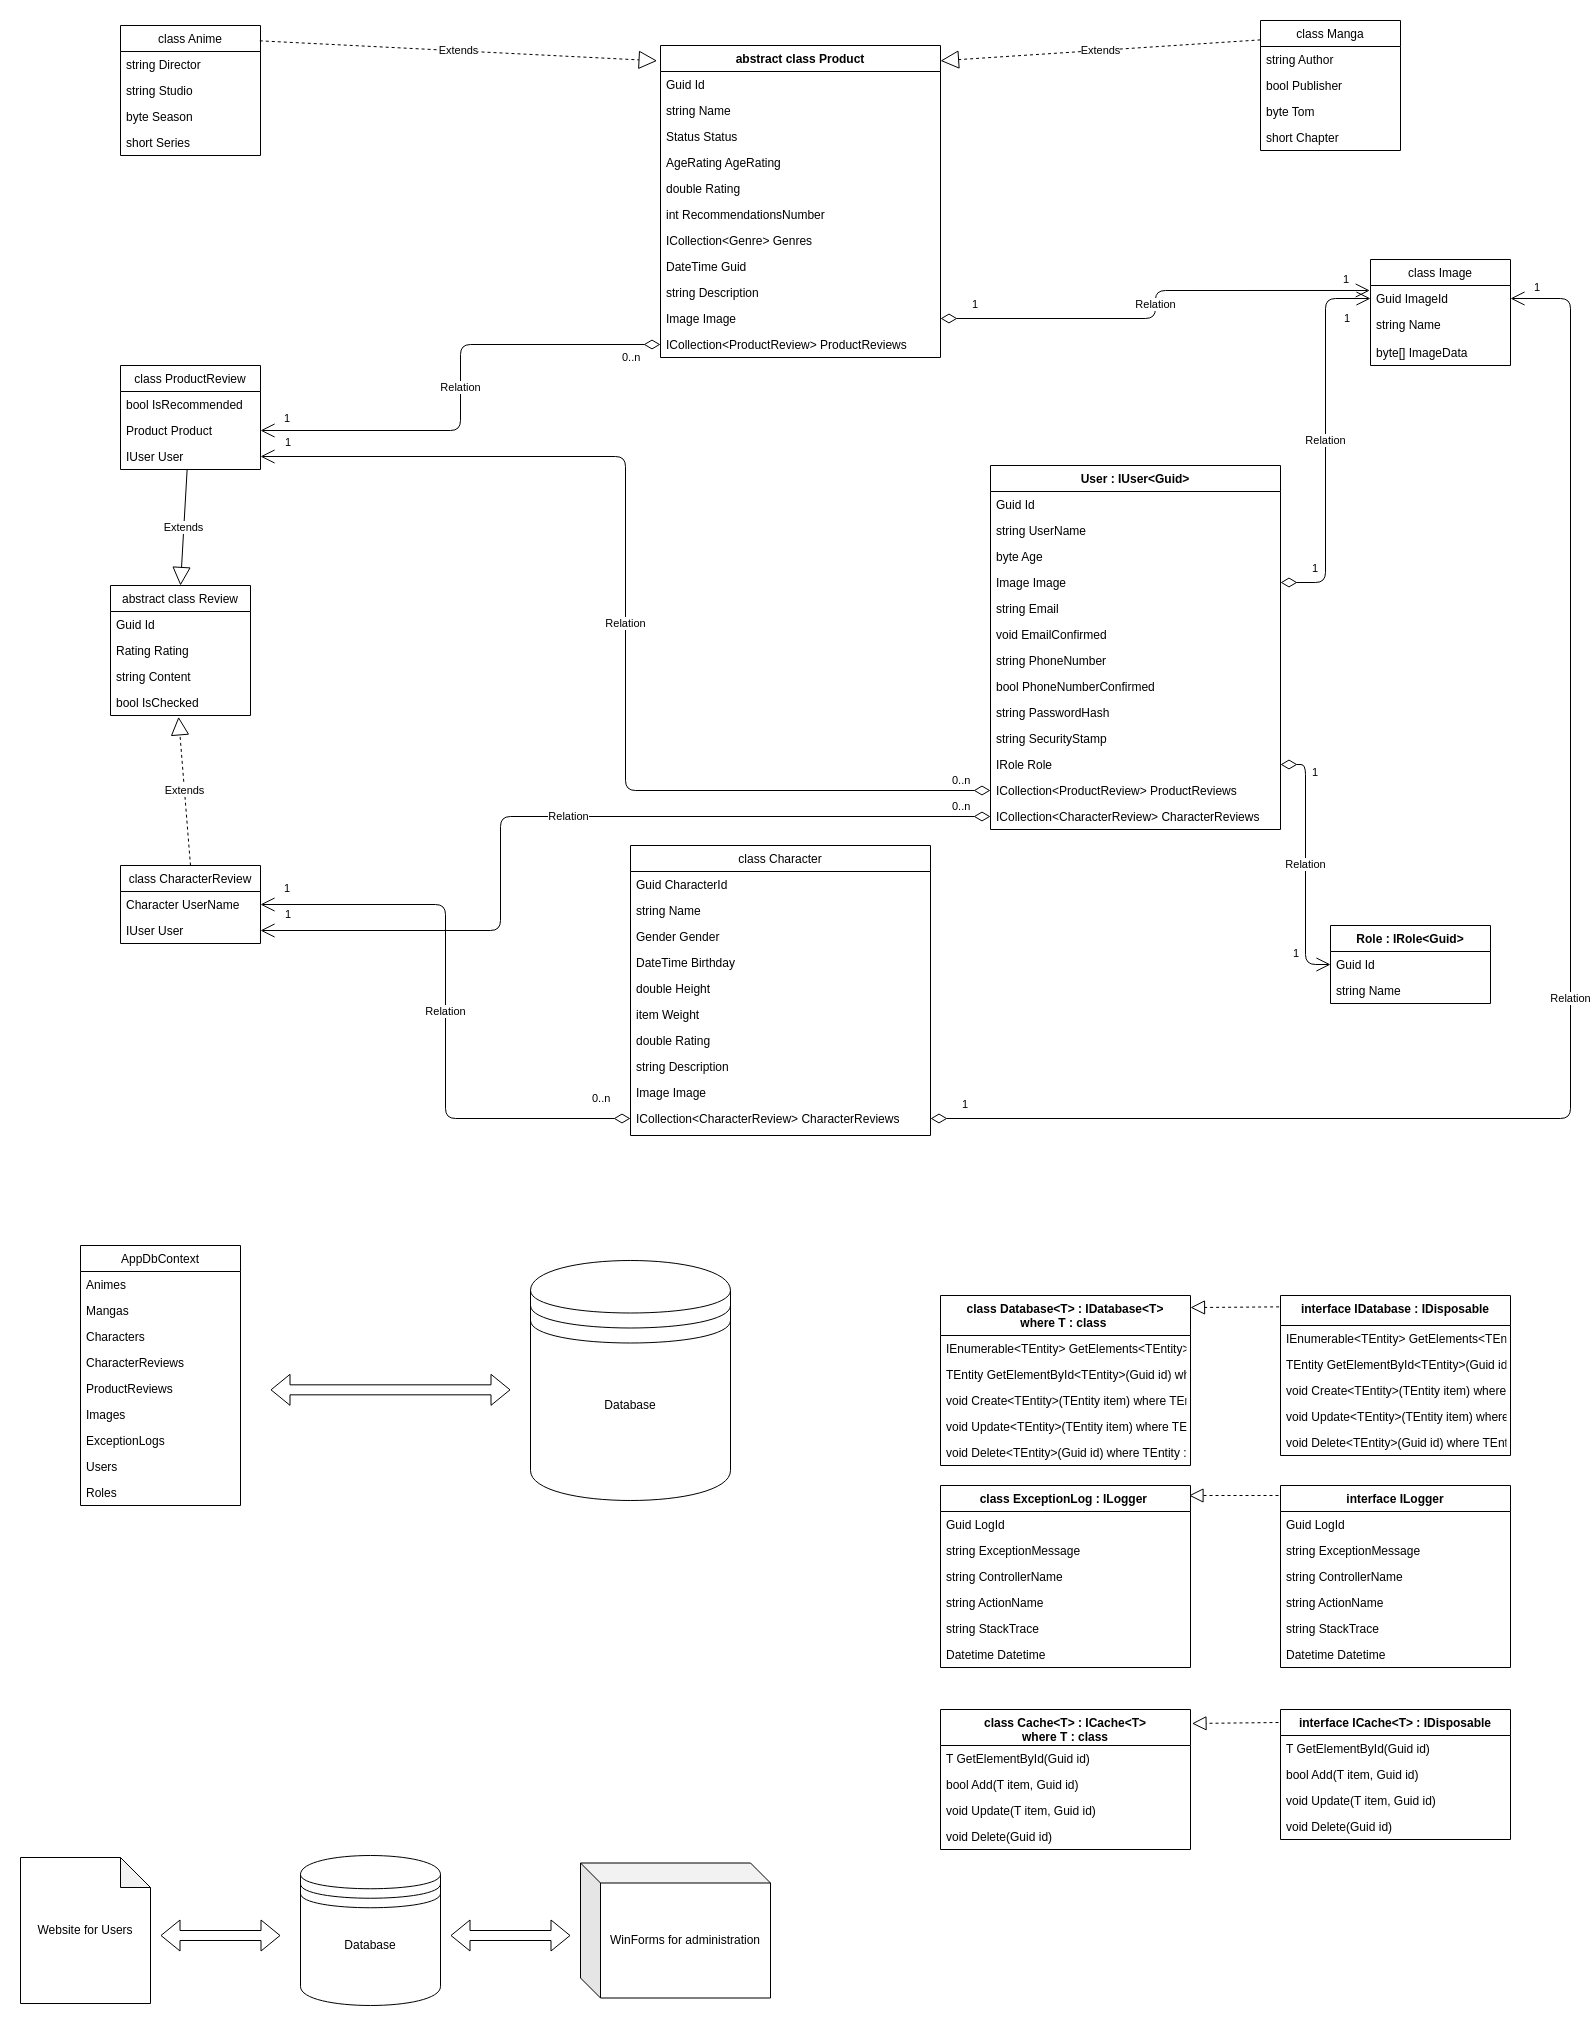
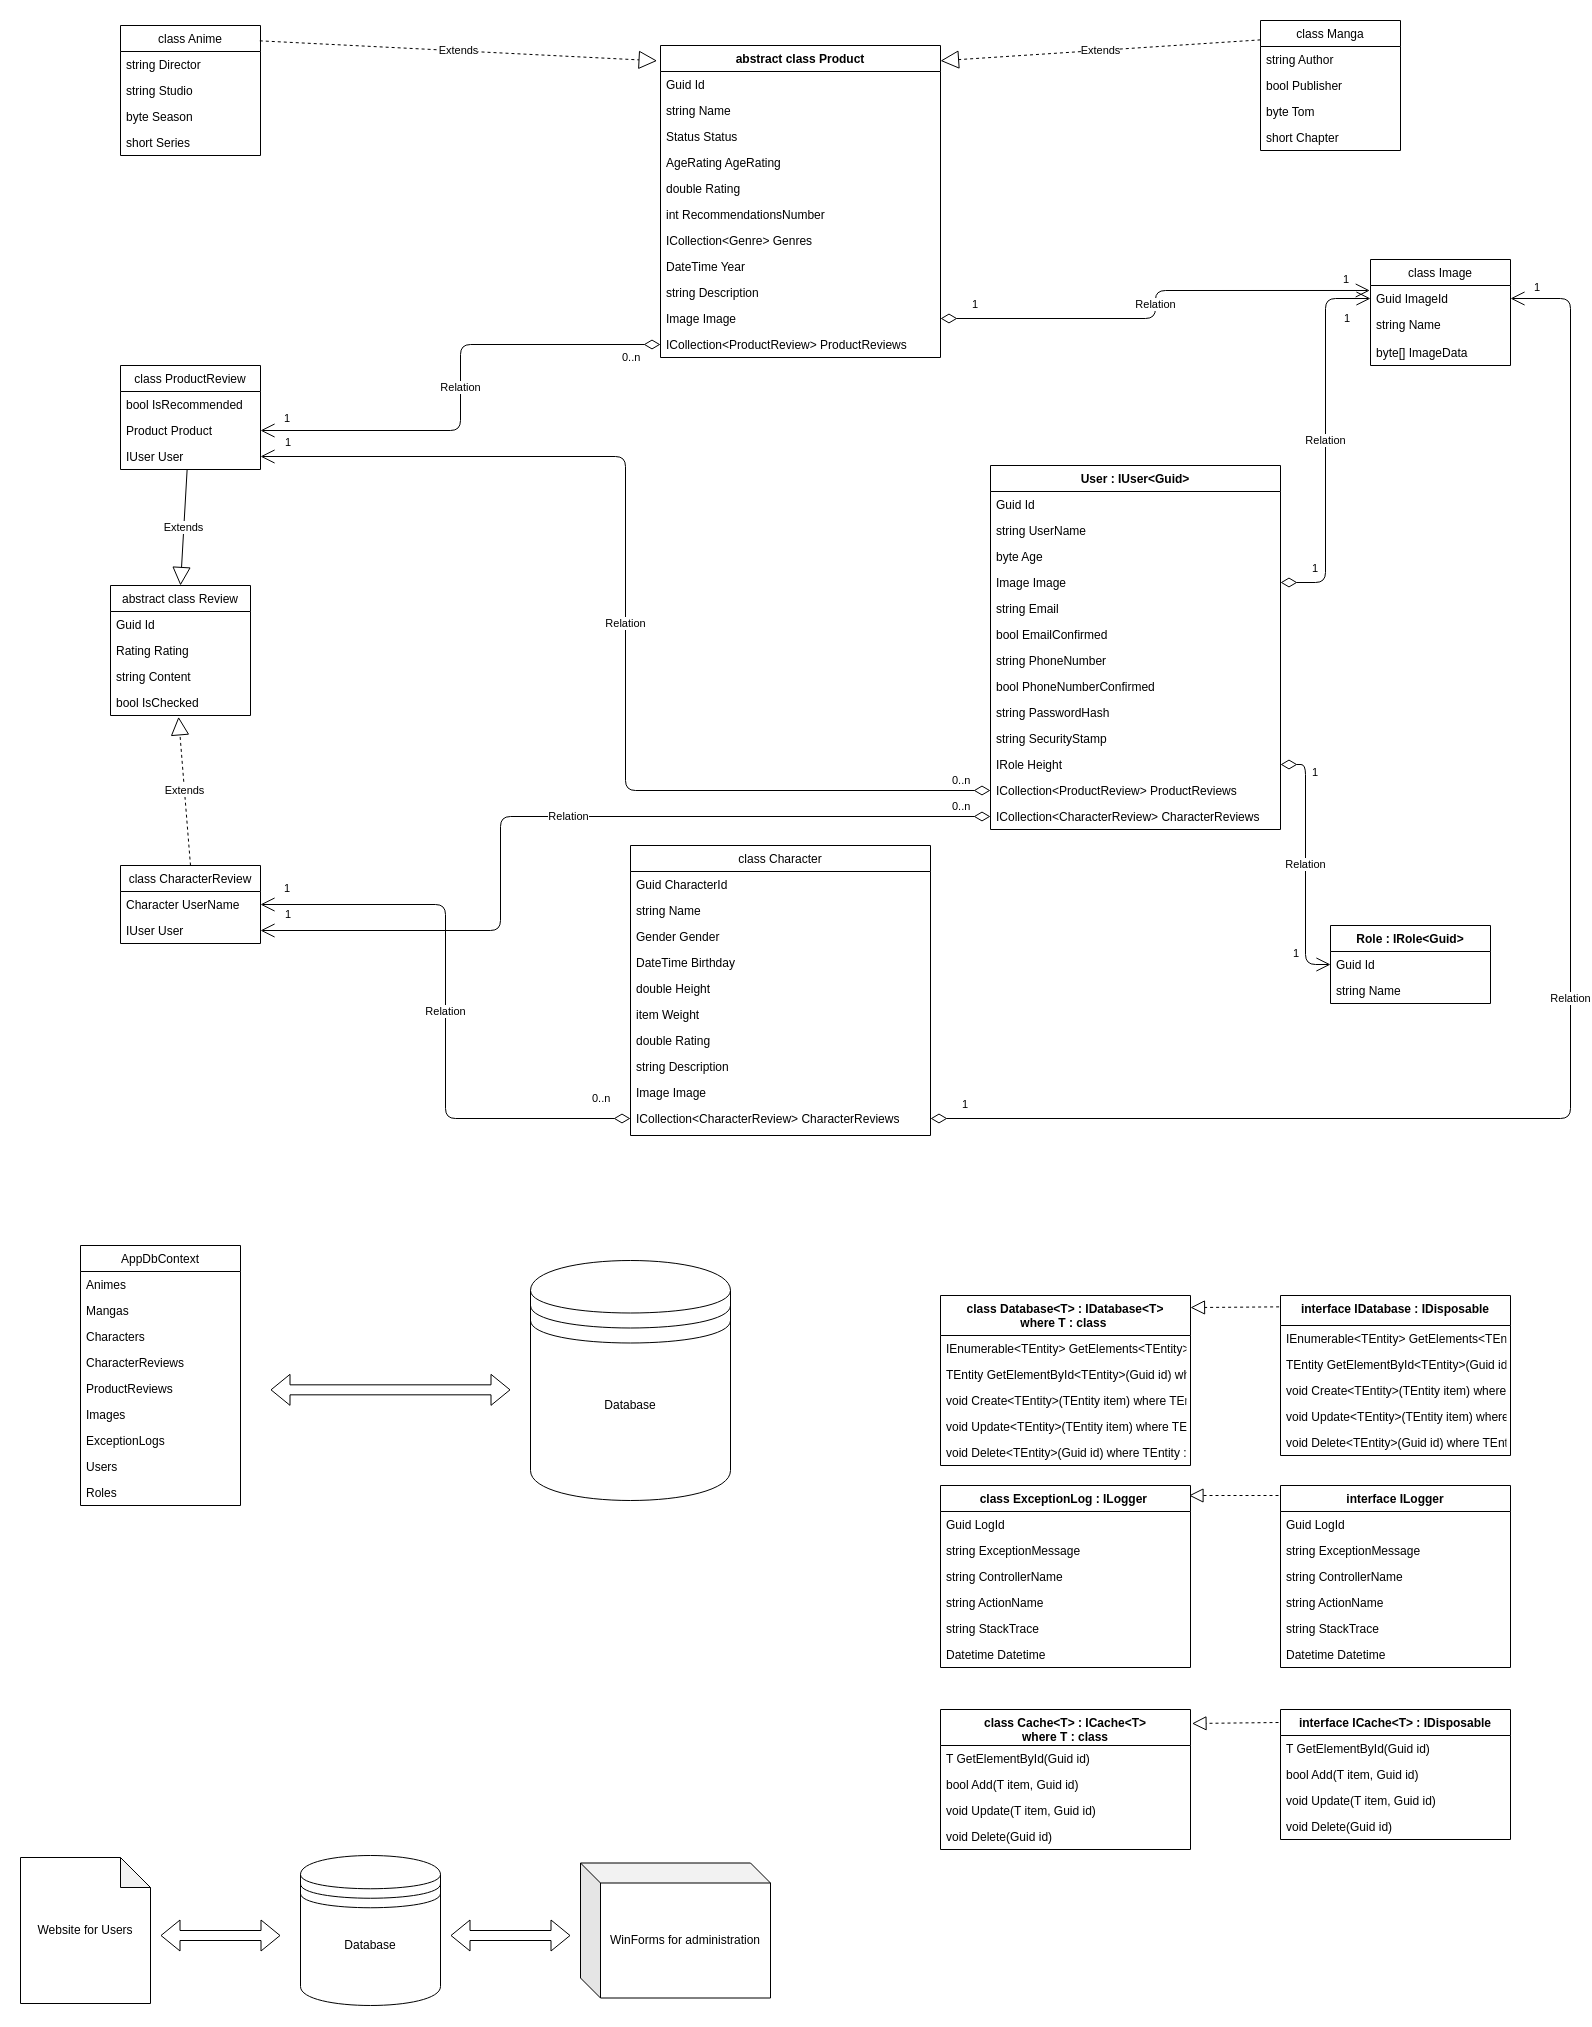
- <mxCell id="15" value="DateTime Guid" style="text;strokeColor=none;fillColor=none;align=left;verticalAlign=top;spacingLeft=4;spacingRight=4;overflow=hidden;rotatable=0;points=[[0,0.5],[1,0.5]];portConstraint=eastwest;" parent="7" vertex="1"><mxGeometry y="208" width="280" height="26" as="geometry" /></mxCell>
+ <mxCell id="15" value="DateTime Year" style="text;strokeColor=none;fillColor=none;align=left;verticalAlign=top;spacingLeft=4;spacingRight=4;overflow=hidden;rotatable=0;points=[[0,0.5],[1,0.5]];portConstraint=eastwest;" parent="7" vertex="1"><mxGeometry y="208" width="280" height="26" as="geometry" /></mxCell>
- <mxCell id="32" value="void EmailConfirmed" style="text;strokeColor=none;fillColor=none;align=left;verticalAlign=top;spacingLeft=4;spacingRight=4;overflow=hidden;rotatable=0;points=[[0,0.5],[1,0.5]];portConstraint=eastwest;" parent="26" vertex="1"><mxGeometry y="156" width="290" height="26" as="geometry" /></mxCell>
+ <mxCell id="32" value="bool EmailConfirmed" style="text;strokeColor=none;fillColor=none;align=left;verticalAlign=top;spacingLeft=4;spacingRight=4;overflow=hidden;rotatable=0;points=[[0,0.5],[1,0.5]];portConstraint=eastwest;" parent="26" vertex="1"><mxGeometry y="156" width="290" height="26" as="geometry" /></mxCell>
- <mxCell id="37" value="IRole Role" style="text;strokeColor=none;fillColor=none;align=left;verticalAlign=top;spacingLeft=4;spacingRight=4;overflow=hidden;rotatable=0;points=[[0,0.5],[1,0.5]];portConstraint=eastwest;" parent="26" vertex="1"><mxGeometry y="286" width="290" height="26" as="geometry" /></mxCell>
+ <mxCell id="37" value="IRole Height" style="text;strokeColor=none;fillColor=none;align=left;verticalAlign=top;spacingLeft=4;spacingRight=4;overflow=hidden;rotatable=0;points=[[0,0.5],[1,0.5]];portConstraint=eastwest;" parent="26" vertex="1"><mxGeometry y="286" width="290" height="26" as="geometry" /></mxCell>
